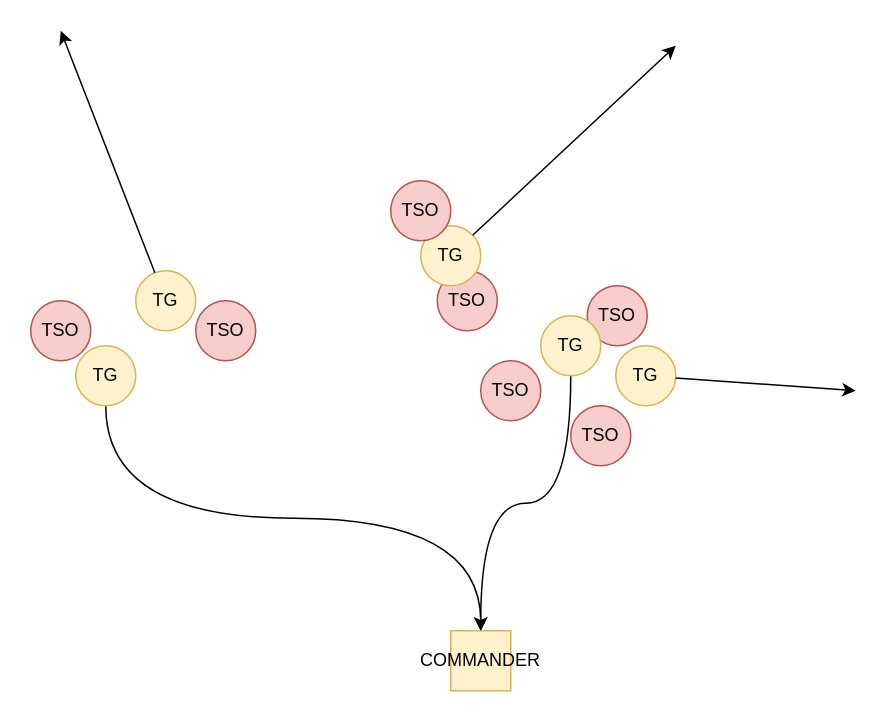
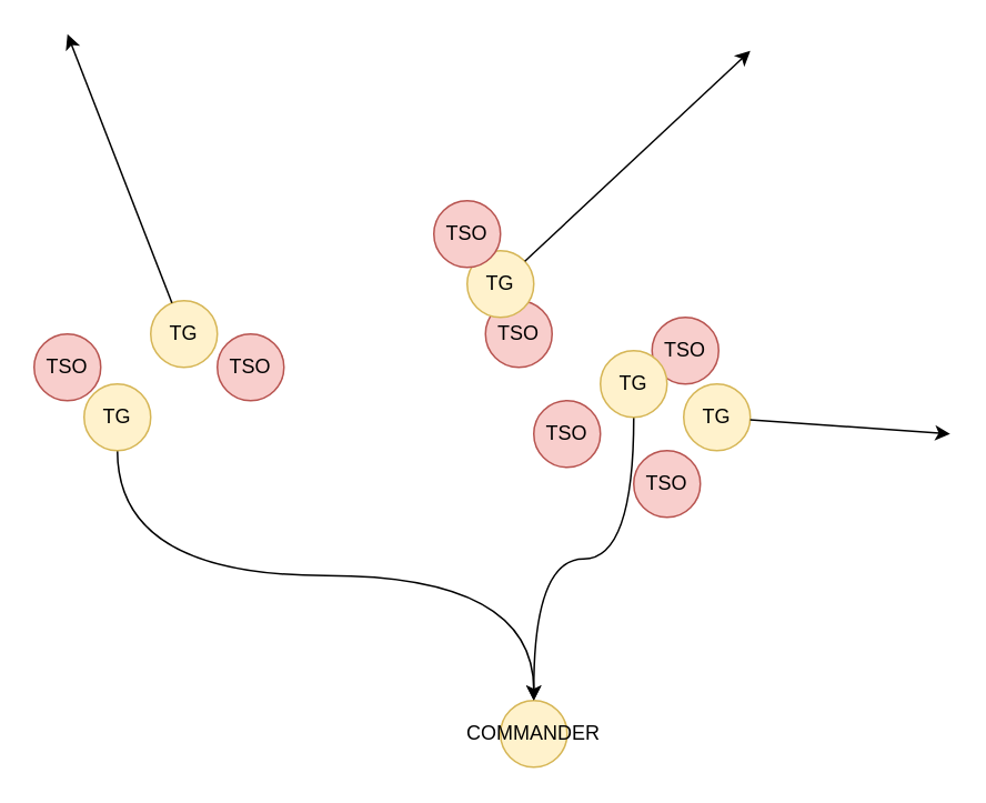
- <mxCell id="4" value="COMMANDER" style="whiteSpace=wrap;html=1;aspect=fixed;fillColor=#fff2cc;strokeColor=#d6b656;rounded=0;" vertex="1" parent="1"><mxGeometry x="300" y="420" width="40" height="40" as="geometry" /></mxCell>
+ <mxCell id="4" value="COMMANDER" style="ellipse;whiteSpace=wrap;html=1;aspect=fixed;fillColor=#fff2cc;strokeColor=#d6b656;" vertex="1" parent="1"><mxGeometry x="300" y="420" width="40" height="40" as="geometry" /></mxCell>
